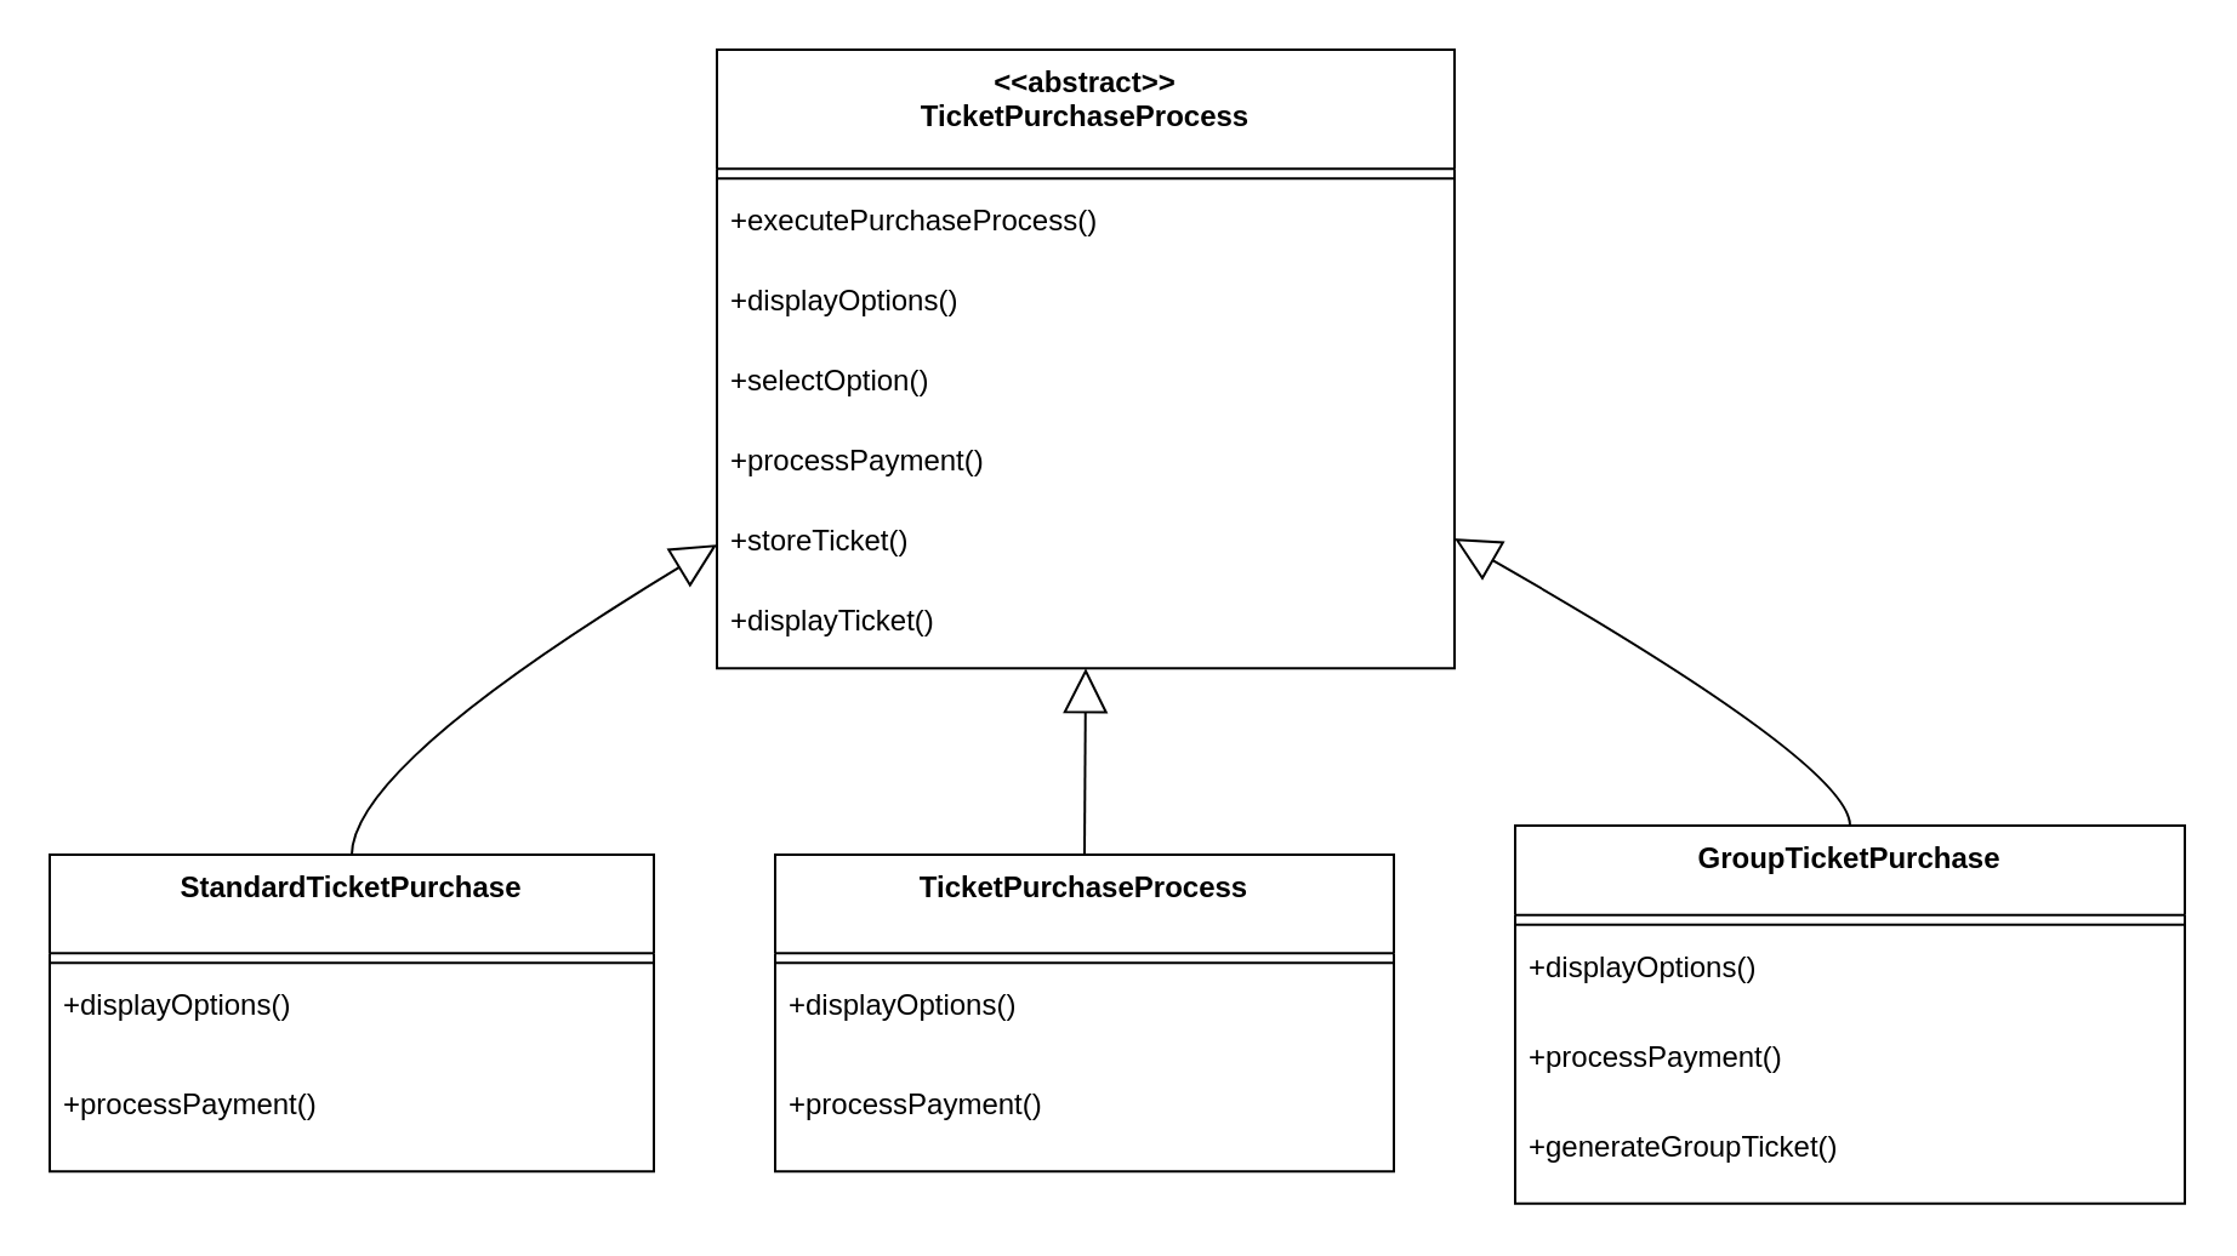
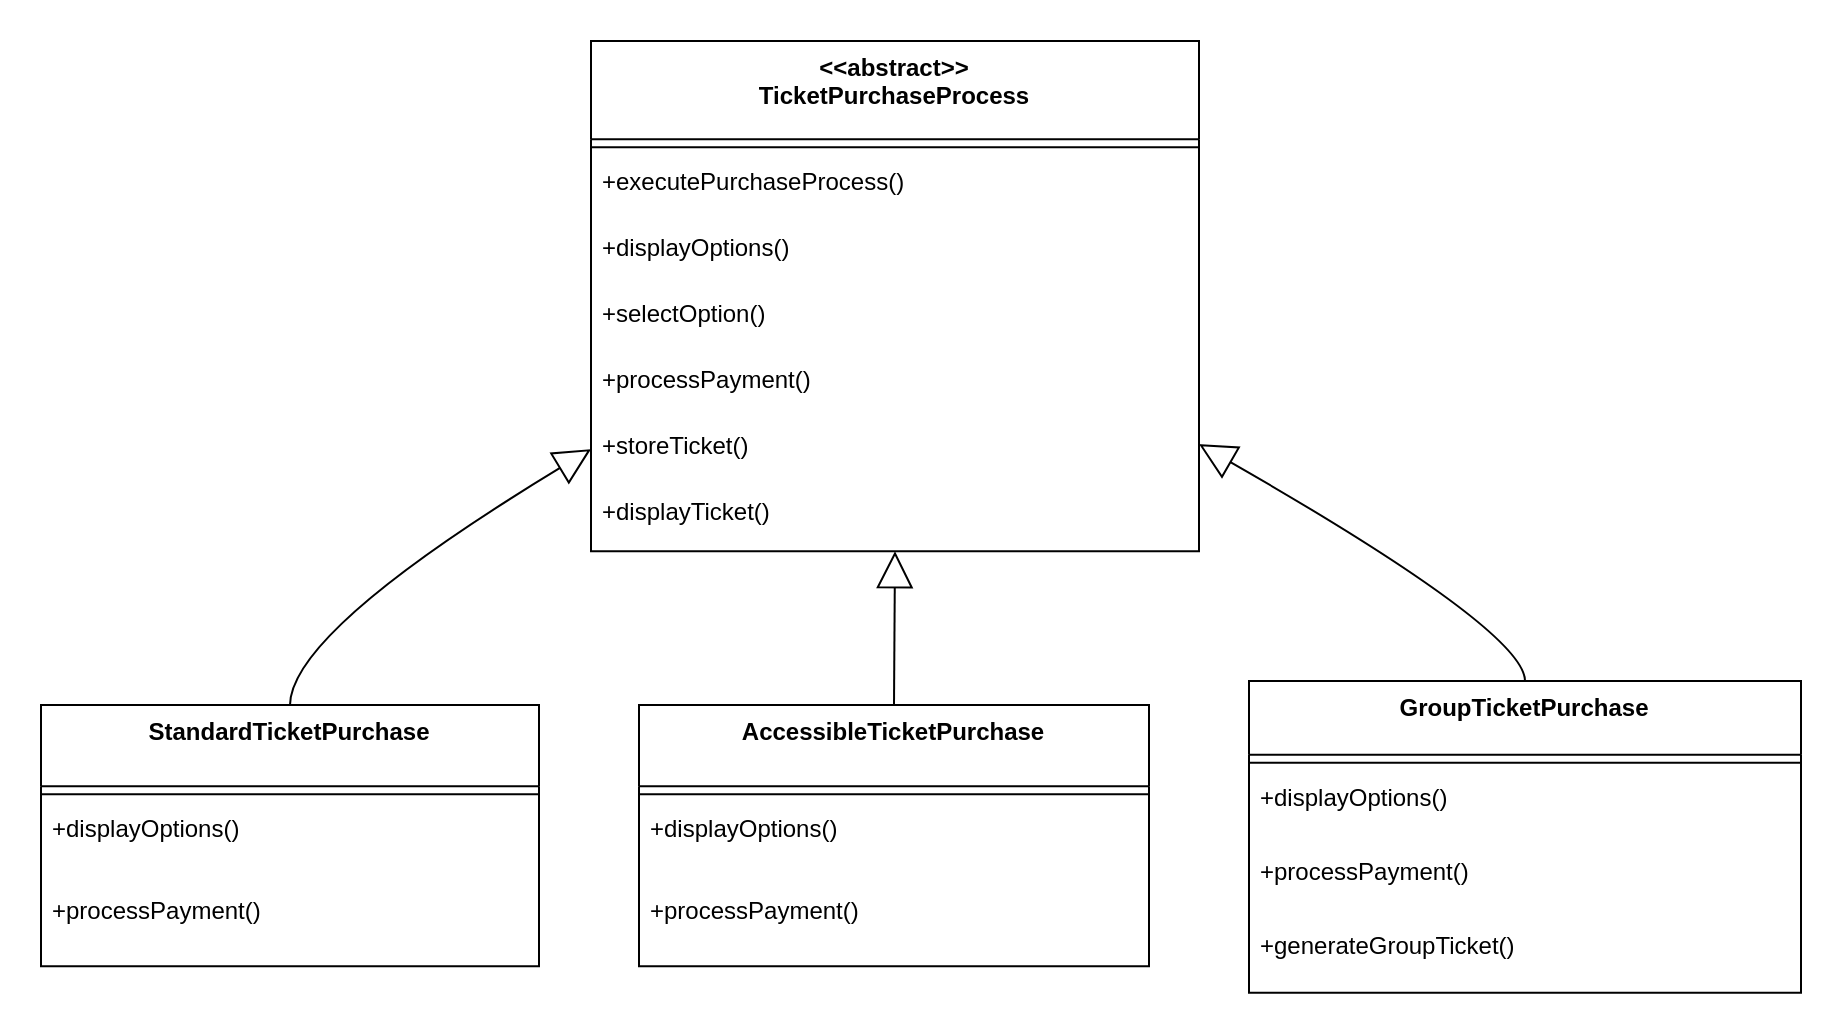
- <mxCell id="14" value="TicketPurchaseProcess" style="swimlane;fontStyle=1;align=center;verticalAlign=top;childLayout=stackLayout;horizontal=1;startSize=40.571;horizontalStack=0;resizeParent=1;resizeParentMax=0;resizeLast=0;collapsible=0;marginBottom=0;" vertex="1" parent="1"><mxGeometry x="319" y="352" width="255" height="130.571" as="geometry" /></mxCell>
+ <mxCell id="14" value="AccessibleTicketPurchase" style="swimlane;fontStyle=1;align=center;verticalAlign=top;childLayout=stackLayout;horizontal=1;startSize=40.571;horizontalStack=0;resizeParent=1;resizeParentMax=0;resizeLast=0;collapsible=0;marginBottom=0;" vertex="1" parent="1"><mxGeometry x="319" y="352" width="255" height="130.571" as="geometry" /></mxCell>
